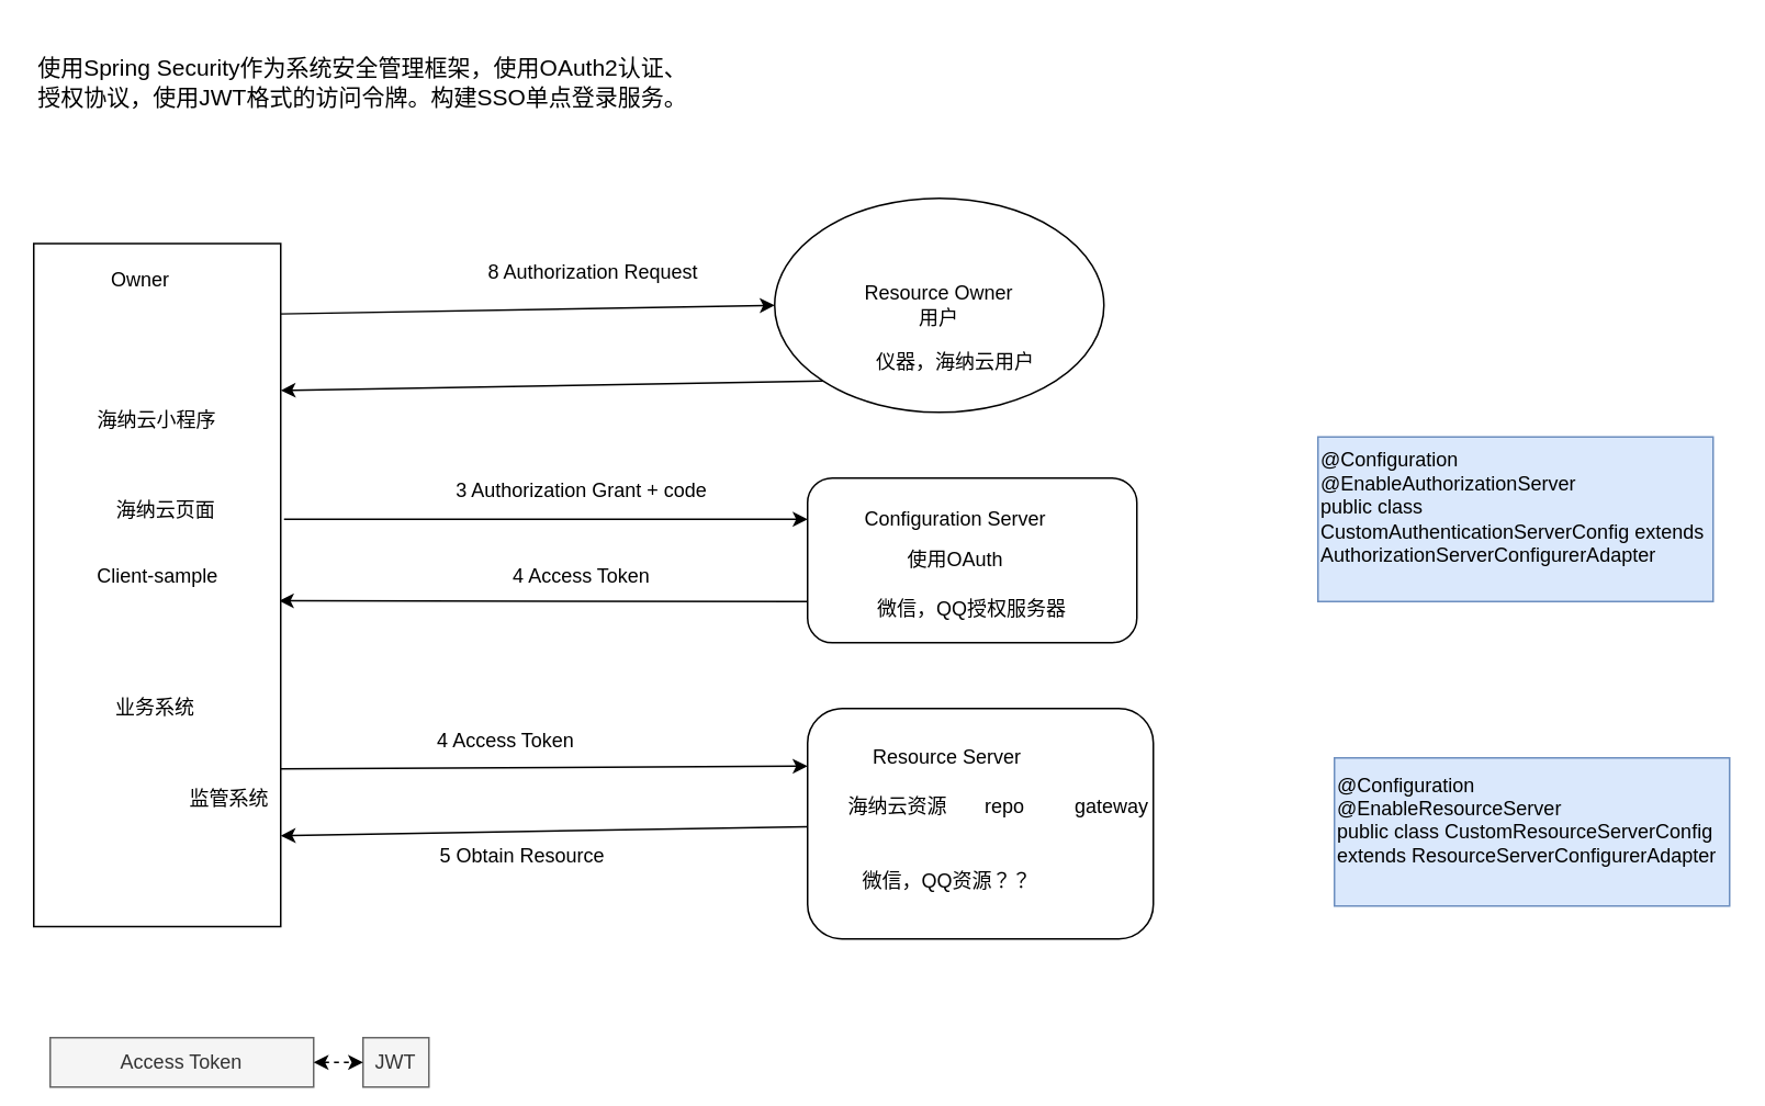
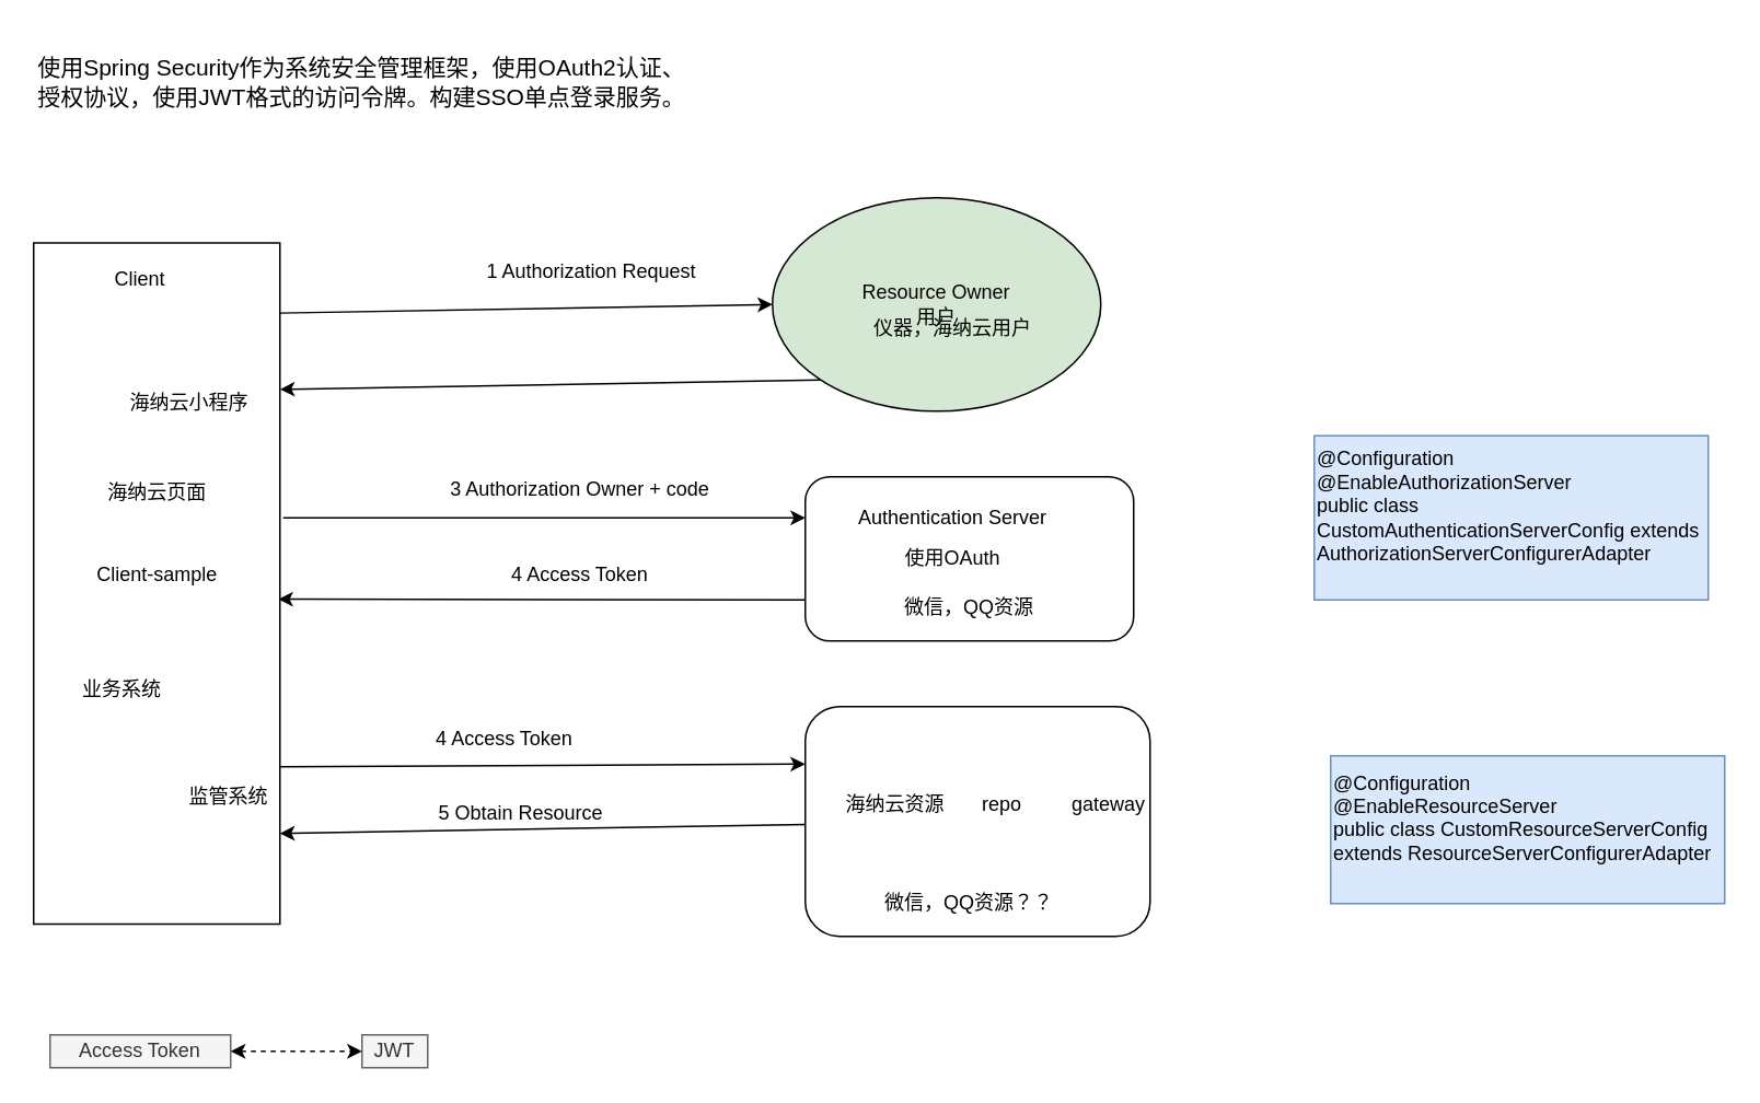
- <mxCell id="18" value="8 Authorization Request" style="text;html=1;strokeColor=none;fillColor=none;align=center;verticalAlign=middle;whiteSpace=wrap;rounded=0;" vertex="1" parent="1"><mxGeometry x="280" y="150" width="160" height="30" as="geometry" /></mxCell>
+ <mxCell id="18" value="1 Authorization Request" style="text;html=1;strokeColor=none;fillColor=none;align=center;verticalAlign=middle;whiteSpace=wrap;rounded=0;" vertex="1" parent="1"><mxGeometry x="280" y="150" width="160" height="30" as="geometry" /></mxCell>
- <mxCell id="11" value="Owner" style="text;html=1;strokeColor=none;fillColor=none;align=center;verticalAlign=middle;whiteSpace=wrap;rounded=0;" vertex="1" parent="1"><mxGeometry x="65" y="160" width="40" height="20" as="geometry" /></mxCell>
+ <mxCell id="11" value="Client" style="text;html=1;strokeColor=none;fillColor=none;align=center;verticalAlign=middle;whiteSpace=wrap;rounded=0;" vertex="1" parent="1"><mxGeometry x="65" y="160" width="40" height="20" as="geometry" /></mxCell>
- <mxCell id="4" value="Resource Owner&lt;br&gt;用户" style="ellipse;whiteSpace=wrap;html=1;" vertex="1" parent="1"><mxGeometry x="470" y="120" width="200" height="130" as="geometry" /></mxCell>
+ <mxCell id="4" value="Resource Owner&lt;br&gt;用户" style="ellipse;whiteSpace=wrap;html=1;fillColor=#d5e8d4;" vertex="1" parent="1"><mxGeometry x="470" y="120" width="200" height="130" as="geometry" /></mxCell>
- <mxCell id="12" value="仪器，海纳云用户" style="text;html=1;strokeColor=none;fillColor=none;align=center;verticalAlign=middle;whiteSpace=wrap;rounded=0;" vertex="1" parent="1"><mxGeometry x="530" y="210" width="100" height="20" as="geometry" /></mxCell>
+ <mxCell id="12" value="仪器，海纳云用户" style="text;html=1;strokeColor=none;fillColor=none;align=center;verticalAlign=middle;whiteSpace=wrap;rounded=0;" vertex="1" parent="1"><mxGeometry x="530" y="190" width="100" height="20" as="geometry" /></mxCell>
- <mxCell id="15" value="海纳云小程序" style="text;html=1;strokeColor=none;fillColor=none;align=center;verticalAlign=middle;whiteSpace=wrap;rounded=0;" vertex="1" parent="1"><mxGeometry x="50" y="240" width="90" height="30" as="geometry" /></mxCell>
+ <mxCell id="15" value="海纳云小程序" style="text;html=1;strokeColor=none;fillColor=none;align=center;verticalAlign=middle;whiteSpace=wrap;rounded=0;" vertex="1" parent="1"><mxGeometry x="70" y="230" width="90" height="30" as="geometry" /></mxCell>
- <mxCell id="24" value="3 Authorization Grant + code" style="text;html=1;strokeColor=none;fillColor=none;align=center;verticalAlign=middle;whiteSpace=wrap;rounded=0;" vertex="1" parent="1"><mxGeometry x="266" y="288" width="174" height="20" as="geometry" /></mxCell>
+ <mxCell id="24" value="3 Authorization Owner + code" style="text;html=1;strokeColor=none;fillColor=none;align=center;verticalAlign=middle;whiteSpace=wrap;rounded=0;" vertex="1" parent="1"><mxGeometry x="266" y="288" width="174" height="20" as="geometry" /></mxCell>
- <mxCell id="16" value="海纳云页面" style="text;html=1;strokeColor=none;fillColor=none;align=center;verticalAlign=middle;whiteSpace=wrap;rounded=0;" vertex="1" parent="1"><mxGeometry x="62.5" y="297.5" width="75" height="25" as="geometry" /></mxCell>
+ <mxCell id="16" value="海纳云页面" style="text;html=1;strokeColor=none;fillColor=none;align=center;verticalAlign=middle;whiteSpace=wrap;rounded=0;" vertex="1" parent="1"><mxGeometry x="57.5" y="287.5" width="75" height="25" as="geometry" /></mxCell>
- <mxCell id="13" value="Configuration Server" style="text;html=1;strokeColor=none;fillColor=none;align=center;verticalAlign=middle;whiteSpace=wrap;rounded=0;" vertex="1" parent="1"><mxGeometry x="510" y="300" width="140" height="30" as="geometry" /></mxCell>
+ <mxCell id="13" value="Authentication Server" style="text;html=1;strokeColor=none;fillColor=none;align=center;verticalAlign=middle;whiteSpace=wrap;rounded=0;" vertex="1" parent="1"><mxGeometry x="510" y="300" width="140" height="30" as="geometry" /></mxCell>
- <mxCell id="20" value="微信，QQ授权服务器" style="text;html=1;strokeColor=none;fillColor=none;align=center;verticalAlign=middle;whiteSpace=wrap;rounded=0;" vertex="1" parent="1"><mxGeometry x="530" y="360" width="120" height="20" as="geometry" /></mxCell>
+ <mxCell id="20" value="微信，QQ资源" style="text;html=1;strokeColor=none;fillColor=none;align=center;verticalAlign=middle;whiteSpace=wrap;rounded=0;" vertex="1" parent="1"><mxGeometry x="530" y="360" width="120" height="20" as="geometry" /></mxCell>
- <mxCell id="34" value="业务系统" style="text;html=1;strokeColor=none;fillColor=none;align=center;verticalAlign=middle;whiteSpace=wrap;rounded=0;" vertex="1" parent="1"><mxGeometry x="57.5" y="420" width="72" height="20" as="geometry" /></mxCell>
+ <mxCell id="34" value="业务系统" style="text;html=1;strokeColor=none;fillColor=none;align=center;verticalAlign=middle;whiteSpace=wrap;rounded=0;" vertex="1" parent="1"><mxGeometry x="37.5" y="410" width="72" height="20" as="geometry" /></mxCell>
- <mxCell id="14" value="Resource Server" style="text;html=1;strokeColor=none;fillColor=none;align=center;verticalAlign=middle;whiteSpace=wrap;rounded=0;" vertex="1" parent="1"><mxGeometry x="520" y="440" width="110" height="40" as="geometry" /></mxCell>
- <mxCell id="27" value="5 Obtain Resource" style="text;html=1;strokeColor=none;fillColor=none;align=center;verticalAlign=middle;whiteSpace=wrap;rounded=0;" vertex="1" parent="1"><mxGeometry x="230" y="510" width="174" height="20" as="geometry" /></mxCell>
+ <mxCell id="27" value="5 Obtain Resource" style="text;html=1;strokeColor=none;fillColor=none;align=center;verticalAlign=middle;whiteSpace=wrap;rounded=0;" vertex="1" parent="1"><mxGeometry x="230" y="485" width="174" height="20" as="geometry" /></mxCell>
- <mxCell id="22" value="微信，QQ资源？？" style="text;html=1;strokeColor=none;fillColor=none;align=center;verticalAlign=middle;whiteSpace=wrap;rounded=0;" vertex="1" parent="1"><mxGeometry x="515" y="525" width="120" height="20" as="geometry" /></mxCell>
+ <mxCell id="22" value="微信，QQ资源？？" style="text;html=1;strokeColor=none;fillColor=none;align=center;verticalAlign=middle;whiteSpace=wrap;rounded=0;" vertex="1" parent="1"><mxGeometry x="530" y="540" width="120" height="20" as="geometry" /></mxCell>
- <mxCell id="28" value="Access Token" style="text;html=1;strokeColor=#666666;fillColor=#f5f5f5;align=center;verticalAlign=middle;whiteSpace=wrap;rounded=0;fontColor=#333333;" vertex="1" parent="1"><mxGeometry x="30" y="630" width="160" height="30" as="geometry" /></mxCell>
+ <mxCell id="28" value="Access Token" style="text;html=1;strokeColor=#666666;fillColor=#f5f5f5;align=center;verticalAlign=middle;whiteSpace=wrap;rounded=0;fontColor=#333333;" vertex="1" parent="1"><mxGeometry x="30" y="630" width="110" height="20" as="geometry" /></mxCell>
- <mxCell id="29" value="JWT" style="text;html=1;strokeColor=#666666;fillColor=#f5f5f5;align=center;verticalAlign=middle;whiteSpace=wrap;rounded=0;fontColor=#333333;" vertex="1" parent="1"><mxGeometry x="220" y="630" width="40" height="30" as="geometry" /></mxCell>
+ <mxCell id="29" value="JWT" style="text;html=1;strokeColor=#666666;fillColor=#f5f5f5;align=center;verticalAlign=middle;whiteSpace=wrap;rounded=0;fontColor=#333333;" vertex="1" parent="1"><mxGeometry x="220" y="630" width="40" height="20" as="geometry" /></mxCell>
